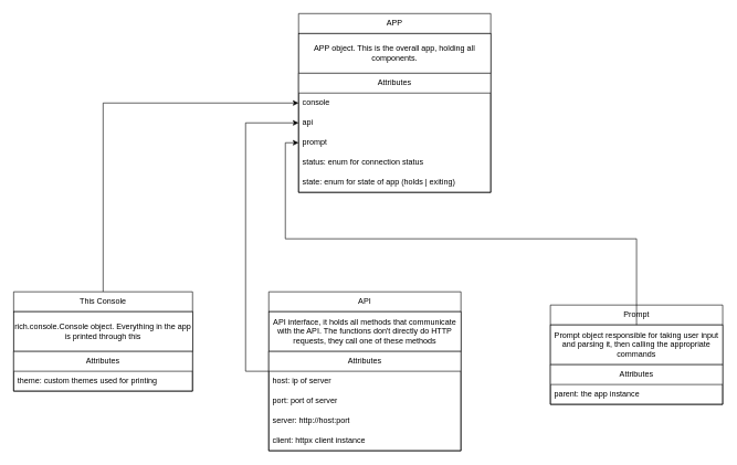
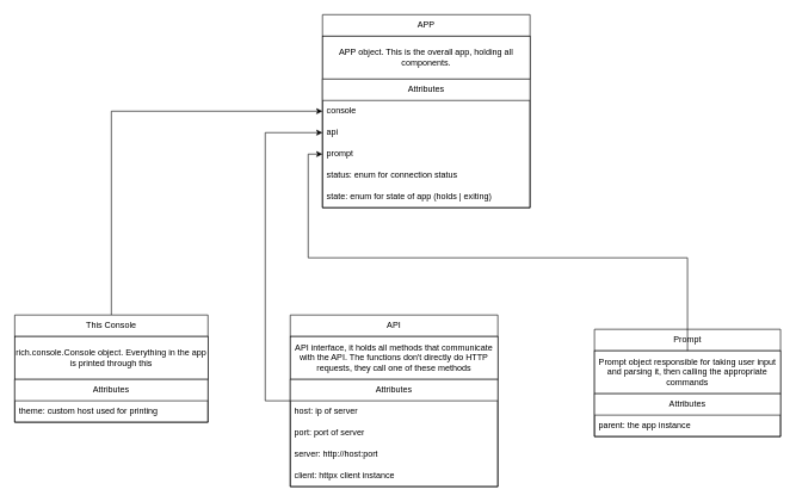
- <mxCell id="14" value="theme: custom themes used for printing" style="text;strokeColor=none;fillColor=none;align=left;verticalAlign=middle;spacingLeft=4;spacingRight=4;overflow=hidden;points=[[0,0.5],[1,0.5]];portConstraint=eastwest;rotatable=0;whiteSpace=wrap;html=1;" vertex="1" parent="13"><mxGeometry y="30" width="270" height="30" as="geometry" /></mxCell>
+ <mxCell id="14" value="theme: custom host used for printing" style="text;strokeColor=none;fillColor=none;align=left;verticalAlign=middle;spacingLeft=4;spacingRight=4;overflow=hidden;points=[[0,0.5],[1,0.5]];portConstraint=eastwest;rotatable=0;whiteSpace=wrap;html=1;" vertex="1" parent="13"><mxGeometry y="30" width="270" height="30" as="geometry" /></mxCell>
